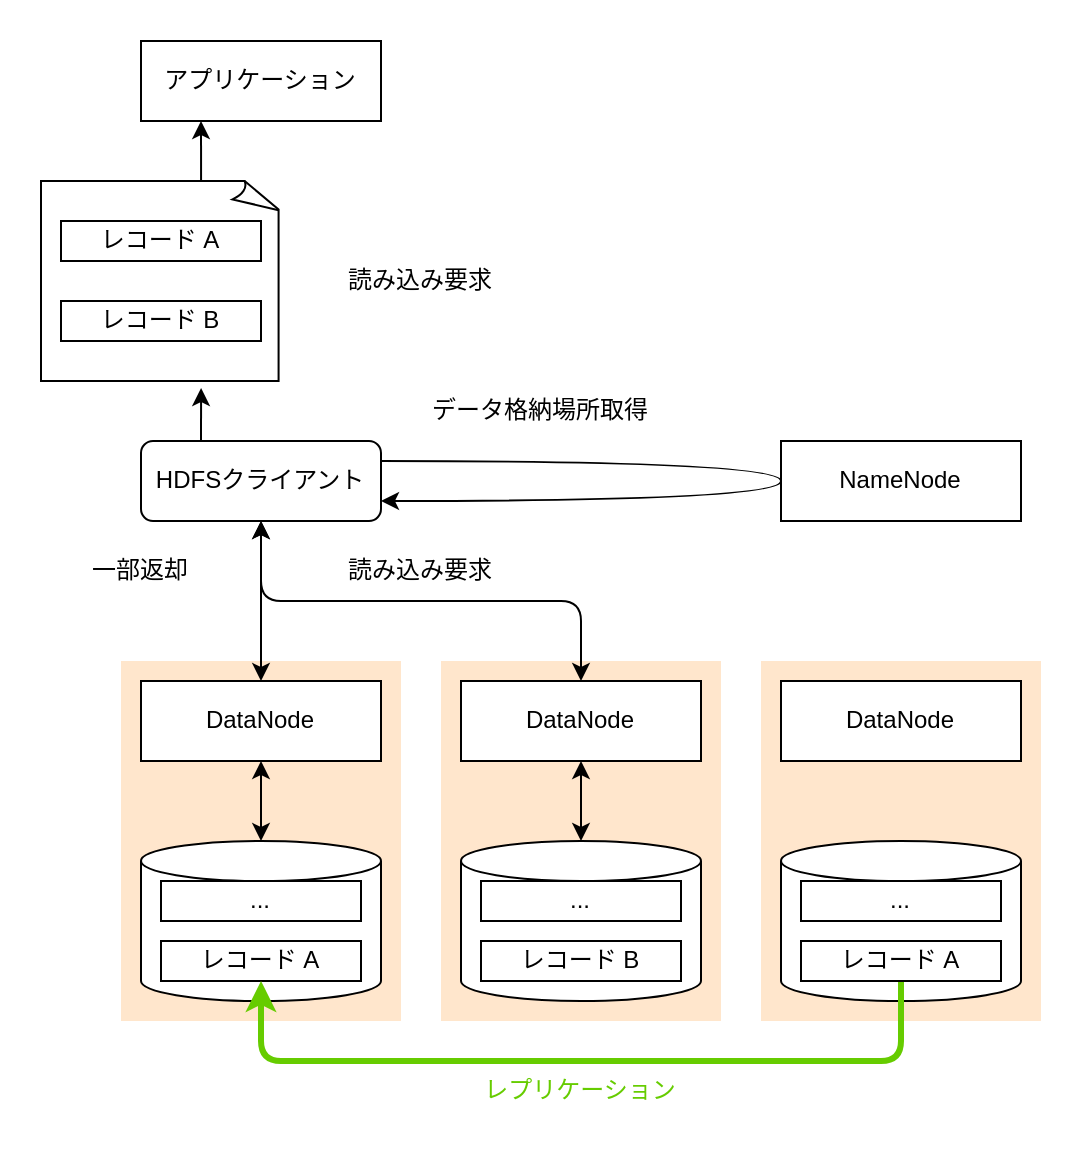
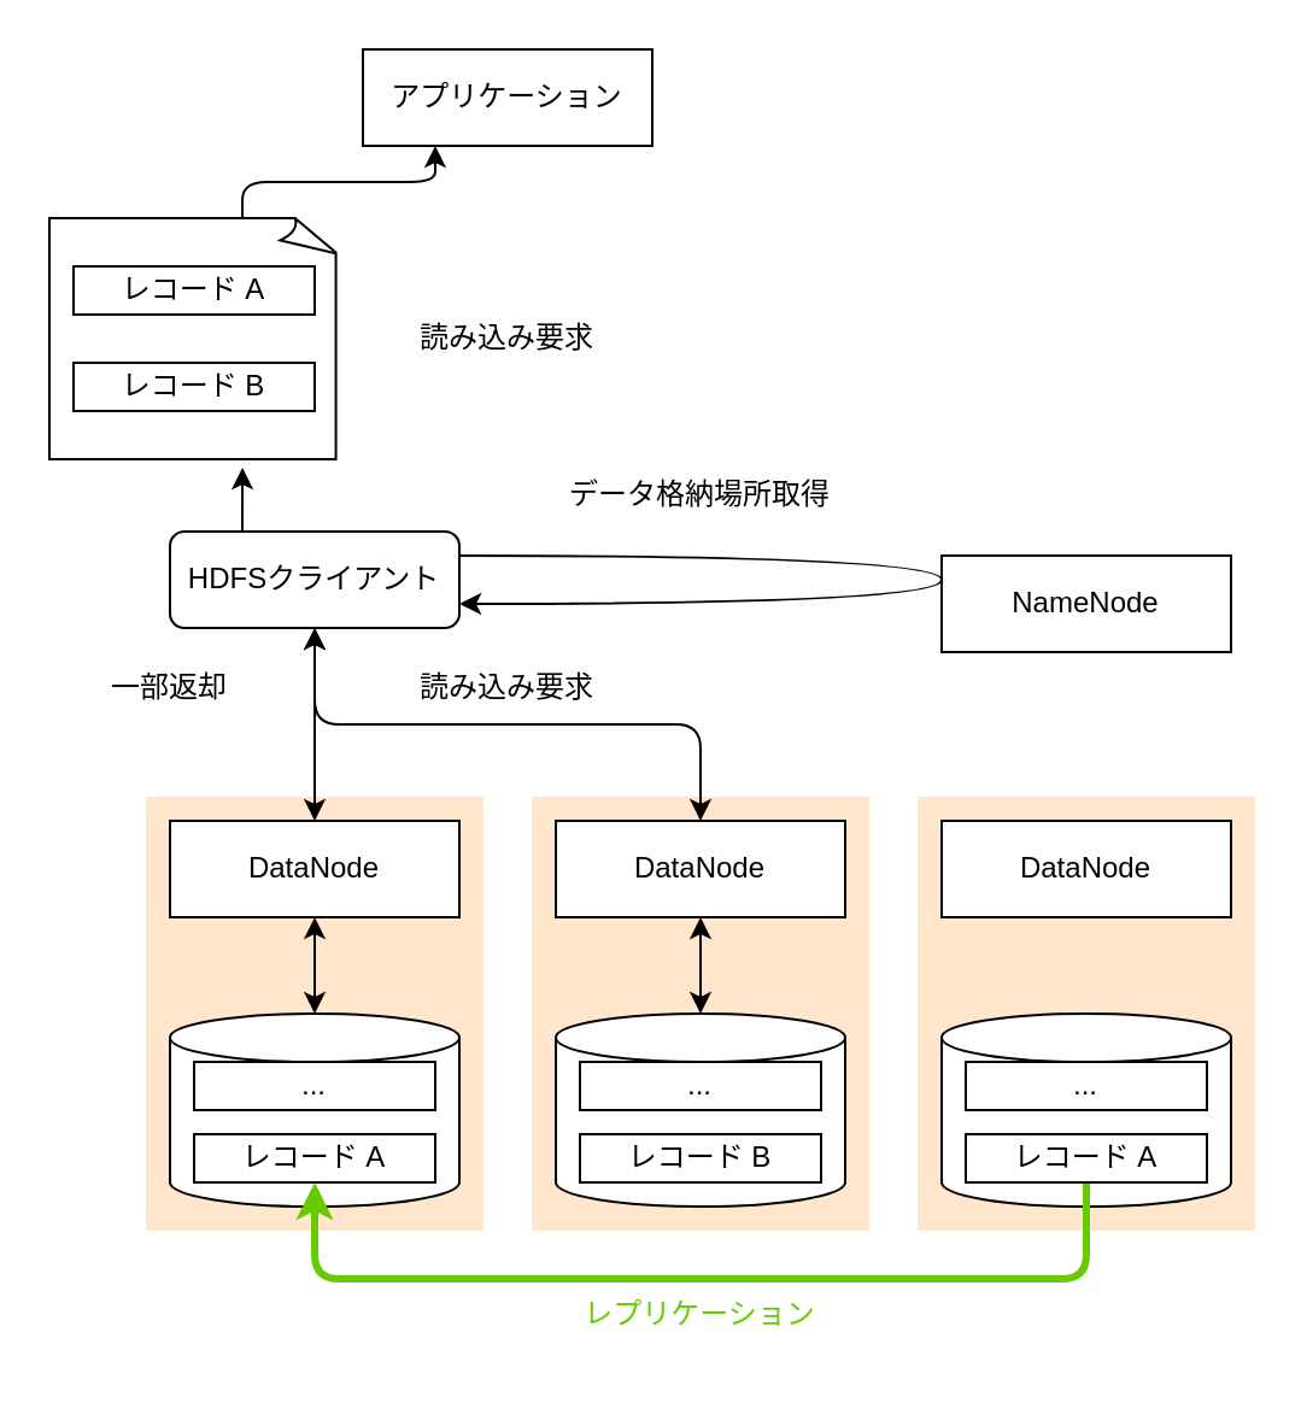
- <mxCell id="6" value="アプリケーション" style="rounded=0;whiteSpace=wrap;html=1;" vertex="1" parent="1"><mxGeometry x="70" y="20" width="120" height="40" as="geometry" /></mxCell>
+ <mxCell id="6" value="アプリケーション" style="rounded=0;whiteSpace=wrap;html=1;" vertex="1" parent="1"><mxGeometry x="150" y="20" width="120" height="40" as="geometry" /></mxCell>
- <mxCell id="30" value="データ格納場所取得" style="text;html=1;strokeColor=none;fillColor=none;align=center;verticalAlign=middle;whiteSpace=wrap;rounded=0;fontColor=#000000;" vertex="1" parent="1"><mxGeometry x="215" y="190" width="110" height="30" as="geometry" /></mxCell>
+ <mxCell id="30" value="データ格納場所取得" style="text;html=1;strokeColor=none;fillColor=none;align=center;verticalAlign=middle;whiteSpace=wrap;rounded=0;fontColor=#000000;" vertex="1" parent="1"><mxGeometry x="235" y="190" width="110" height="30" as="geometry" /></mxCell>
- <mxCell id="11" value="NameNode" style="rounded=0;whiteSpace=wrap;html=1;" vertex="1" parent="1"><mxGeometry x="390" y="220" width="120" height="40" as="geometry" /></mxCell>
+ <mxCell id="11" value="NameNode" style="rounded=0;whiteSpace=wrap;html=1;" vertex="1" parent="1"><mxGeometry x="390" y="230" width="120" height="40" as="geometry" /></mxCell>
